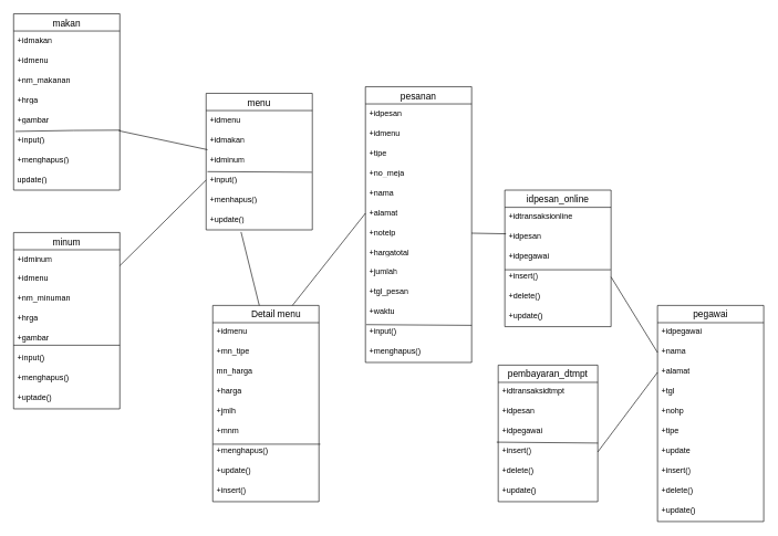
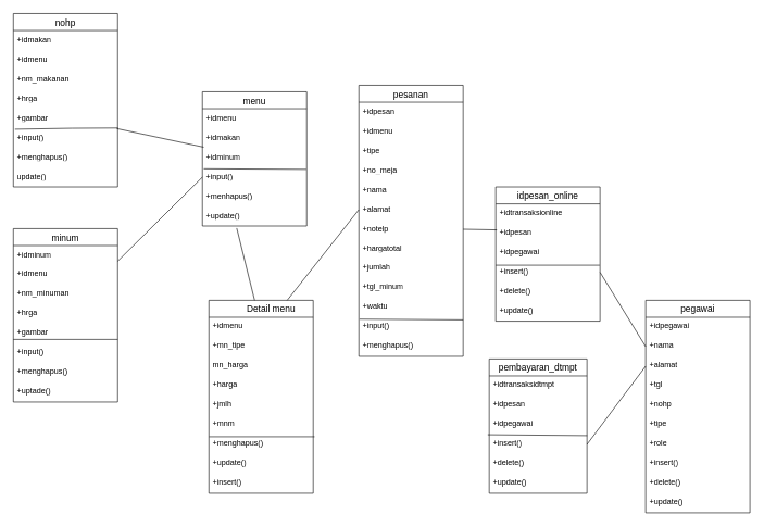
- <mxCell id="10" value="makan" style="swimlane;fontStyle=0;childLayout=stackLayout;horizontal=1;startSize=26;horizontalStack=0;resizeParent=1;resizeParentMax=0;resizeLast=0;collapsible=1;marginBottom=0;align=center;fontSize=14;" vertex="1" parent="1"><mxGeometry x="20" y="20" width="160" height="266" as="geometry" /></mxCell>
+ <mxCell id="10" value="nohp" style="swimlane;fontStyle=0;childLayout=stackLayout;horizontal=1;startSize=26;horizontalStack=0;resizeParent=1;resizeParentMax=0;resizeLast=0;collapsible=1;marginBottom=0;align=center;fontSize=14;" vertex="1" parent="1"><mxGeometry x="20" y="20" width="160" height="266" as="geometry" /></mxCell>
- <mxCell id="51" value="+tgl_pesan" style="text;strokeColor=none;fillColor=none;spacingLeft=4;spacingRight=4;overflow=hidden;rotatable=0;points=[[0,0.5],[1,0.5]];portConstraint=eastwest;fontSize=12;whiteSpace=wrap;html=1;" vertex="1" parent="41"><mxGeometry y="296" width="160" height="30" as="geometry" /></mxCell>
+ <mxCell id="51" value="+tgl_minum" style="text;strokeColor=none;fillColor=none;spacingLeft=4;spacingRight=4;overflow=hidden;rotatable=0;points=[[0,0.5],[1,0.5]];portConstraint=eastwest;fontSize=12;whiteSpace=wrap;html=1;" vertex="1" parent="41"><mxGeometry y="296" width="160" height="30" as="geometry" /></mxCell>
- <mxCell id="79" value="+update" style="text;strokeColor=none;fillColor=none;spacingLeft=4;spacingRight=4;overflow=hidden;rotatable=0;points=[[0,0.5],[1,0.5]];portConstraint=eastwest;fontSize=12;whiteSpace=wrap;html=1;" vertex="1" parent="72"><mxGeometry y="206" width="160" height="30" as="geometry" /></mxCell>
+ <mxCell id="79" value="+role" style="text;strokeColor=none;fillColor=none;spacingLeft=4;spacingRight=4;overflow=hidden;rotatable=0;points=[[0,0.5],[1,0.5]];portConstraint=eastwest;fontSize=12;whiteSpace=wrap;html=1;" vertex="1" parent="72"><mxGeometry y="206" width="160" height="30" as="geometry" /></mxCell>
